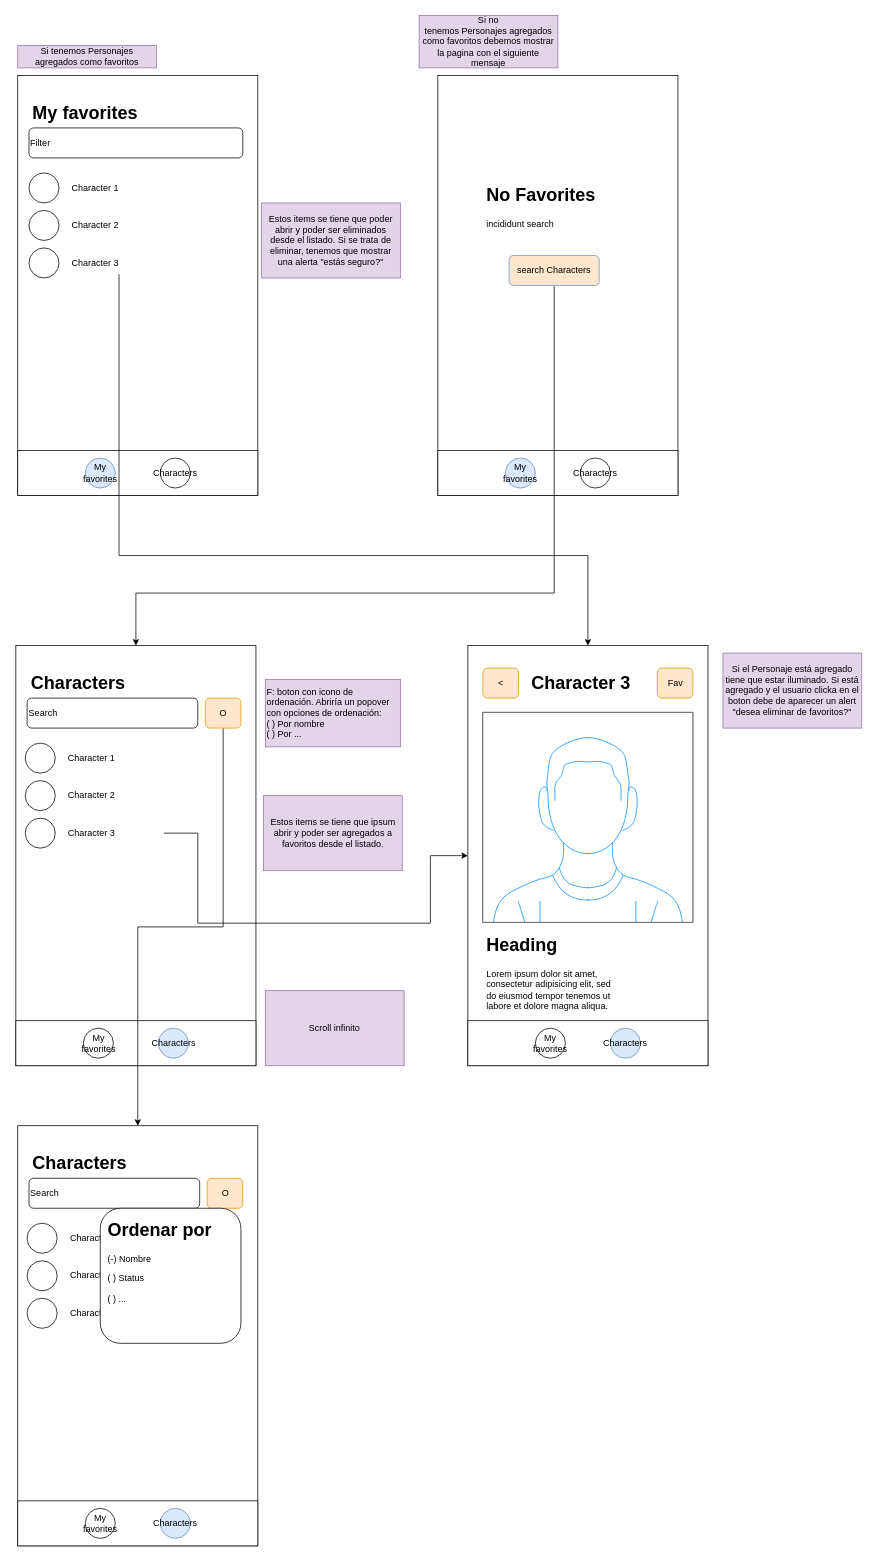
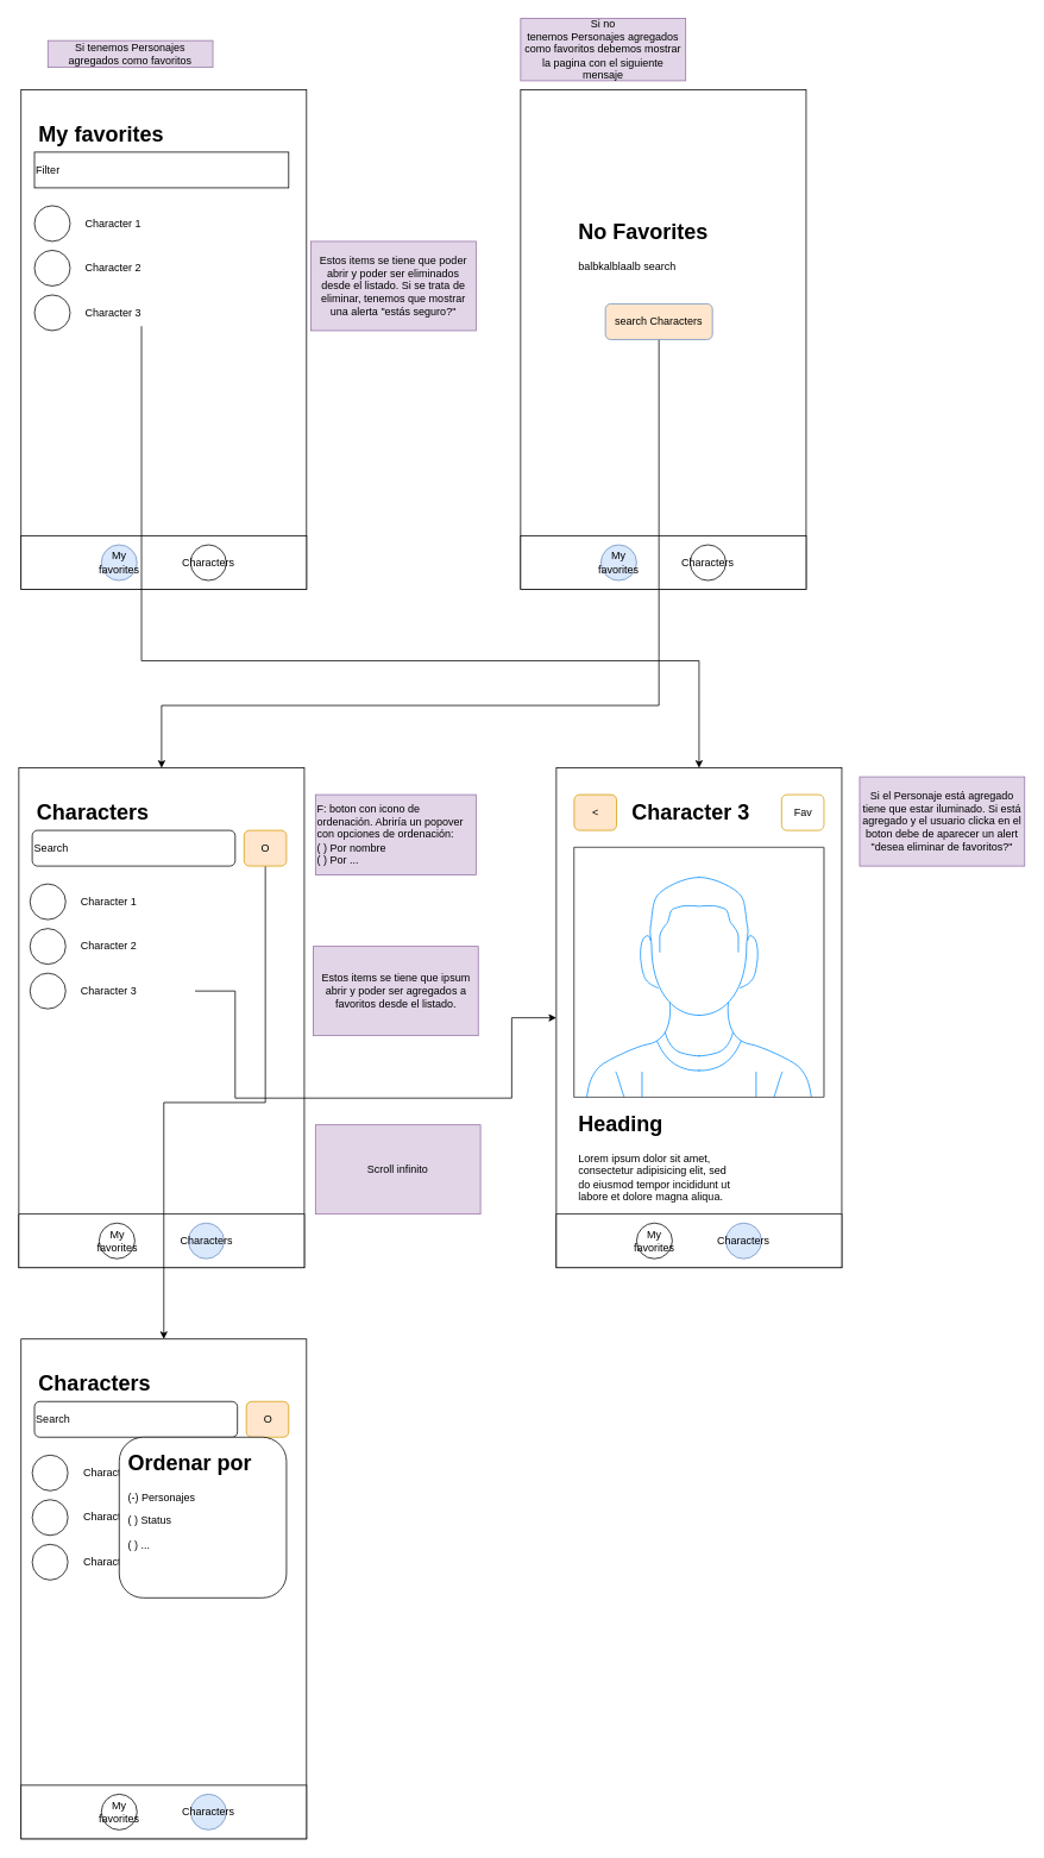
- <mxCell id="25" value="Si no tenemos&amp;nbsp;Personajes&amp;nbsp;agregados como favoritos debemos mostrar la pagina con el siguiente mensaje" style="text;html=1;strokeColor=#9673a6;fillColor=#e1d5e7;align=center;verticalAlign=middle;whiteSpace=wrap;rounded=0;" vertex="1" parent="1"><mxGeometry x="558" y="20" width="185" height="70" as="geometry" /></mxCell>
+ <mxCell id="25" value="Si no tenemos&amp;nbsp;Personajes&amp;nbsp;agregados como favoritos debemos mostrar la pagina con el siguiente mensaje" style="text;html=1;strokeColor=#9673a6;fillColor=#e1d5e7;align=center;verticalAlign=middle;whiteSpace=wrap;rounded=0;" vertex="1" parent="1"><mxGeometry x="583" y="20" width="185" height="70" as="geometry" /></mxCell>
- <mxCell id="24" value="Si tenemos Personajes agregados como favoritos" style="text;html=1;strokeColor=#9673a6;fillColor=#e1d5e7;align=center;verticalAlign=middle;whiteSpace=wrap;rounded=0;" vertex="1" parent="1"><mxGeometry x="23" width="185" height="30" as="geometry" y="60" /></mxCell>
+ <mxCell id="24" value="Si tenemos Personajes agregados como favoritos" style="text;html=1;strokeColor=#9673a6;fillColor=#e1d5e7;align=center;verticalAlign=middle;whiteSpace=wrap;rounded=0;" vertex="1" parent="1"><mxGeometry x="53" y="45" width="185" height="30" as="geometry" /></mxCell>
- <mxCell id="11" value="Filter" style="rounded=1;whiteSpace=wrap;html=1;align=left;" vertex="1" parent="1"><mxGeometry x="38" y="170" width="285" height="40" as="geometry" /></mxCell>
+ <mxCell id="11" value="Filter" style="whiteSpace=wrap;html=1;align=left;rounded=0;" vertex="1" parent="1"><mxGeometry x="38" y="170" width="285" height="40" as="geometry" /></mxCell>
- <mxCell id="21" value="&lt;h1&gt;No Favorites&lt;/h1&gt;&lt;p&gt;incididunt search&lt;/p&gt;" style="text;html=1;strokeColor=none;fillColor=none;spacing=5;spacingTop=-20;whiteSpace=wrap;overflow=hidden;rounded=0;" vertex="1" parent="1"><mxGeometry x="643" y="240" width="190" height="120" as="geometry" /></mxCell>
+ <mxCell id="21" value="&lt;h1&gt;No Favorites&lt;/h1&gt;&lt;p&gt;balbkalblaalb search&lt;/p&gt;" style="text;html=1;strokeColor=none;fillColor=none;spacing=5;spacingTop=-20;whiteSpace=wrap;overflow=hidden;rounded=0;" vertex="1" parent="1"><mxGeometry x="643" y="240" width="190" height="120" as="geometry" /></mxCell>
- <mxCell id="56" value="Fav" style="rounded=1;whiteSpace=wrap;html=1;align=center;fillColor=#ffe6cc;strokeColor=#d79b00;" vertex="1" parent="1"><mxGeometry x="875.5" y="890" width="47.5" height="40" as="geometry" /></mxCell>
+ <mxCell id="56" value="Fav" style="rounded=1;whiteSpace=wrap;html=1;align=center;fillColor=#ffffff;strokeColor=#d79b00;" vertex="1" parent="1"><mxGeometry x="875.5" y="890" width="47.5" height="40" as="geometry" /></mxCell>
- <mxCell id="34" value="F: boton con icono de ordenación. Abriría un popover con opciones de ordenación:&lt;br&gt;( ) Por nombre&lt;br&gt;( ) Por ...&amp;nbsp;" style="text;html=1;strokeColor=#9673a6;fillColor=#e1d5e7;align=left;verticalAlign=middle;whiteSpace=wrap;rounded=0;" vertex="1" parent="1"><mxGeometry x="353" y="905" width="180" height="90" as="geometry" /></mxCell>
+ <mxCell id="34" value="F: boton con icono de ordenación. Abriría un popover con opciones de ordenación:&lt;br&gt;( ) Por nombre&lt;br&gt;( ) Por ...&amp;nbsp;" style="text;html=1;strokeColor=#9673a6;fillColor=#e1d5e7;align=left;verticalAlign=middle;whiteSpace=wrap;rounded=0;" vertex="1" parent="1"><mxGeometry x="353" y="890" width="180" height="90" as="geometry" /></mxCell>
- <mxCell id="54" value="&lt;h1&gt;Heading&lt;/h1&gt;&lt;p&gt;Lorem ipsum dolor sit amet, consectetur adipisicing elit, sed do eiusmod tempor tenemos ut labore et dolore magna aliqua.&lt;/p&gt;" style="text;html=1;strokeColor=none;fillColor=none;spacing=5;spacingTop=-20;whiteSpace=wrap;overflow=hidden;rounded=0;" vertex="1" parent="1"><mxGeometry x="643" y="1240" width="190" height="120" as="geometry" /></mxCell>
+ <mxCell id="54" value="&lt;h1&gt;Heading&lt;/h1&gt;&lt;p&gt;Lorem ipsum dolor sit amet, consectetur adipisicing elit, sed do eiusmod tempor incididunt ut labore et dolore magna aliqua.&lt;/p&gt;" style="text;html=1;strokeColor=none;fillColor=none;spacing=5;spacingTop=-20;whiteSpace=wrap;overflow=hidden;rounded=0;" vertex="1" parent="1"><mxGeometry x="643" y="1240" width="190" height="120" as="geometry" /></mxCell>
- <mxCell id="76" value="Scroll infinito" style="text;html=1;strokeColor=#9673a6;fillColor=#e1d5e7;align=center;verticalAlign=middle;whiteSpace=wrap;rounded=0;" vertex="1" parent="1"><mxGeometry x="353" y="1320" width="185" height="100" as="geometry" /></mxCell>
+ <mxCell id="76" value="Scroll infinito" style="text;html=1;strokeColor=#9673a6;fillColor=#e1d5e7;align=center;verticalAlign=middle;whiteSpace=wrap;rounded=0;" vertex="1" parent="1"><mxGeometry x="353" y="1260" width="185" height="100" as="geometry" /></mxCell>
- <mxCell id="75" value="&lt;h1&gt;Ordenar por&lt;/h1&gt;&lt;p&gt;(-) Nombre&lt;/p&gt;&lt;p&gt;( ) Status&lt;/p&gt;&lt;p&gt;( ) ...&lt;/p&gt;" style="text;html=1;strokeColor=none;fillColor=none;spacing=5;spacingTop=-20;whiteSpace=wrap;overflow=hidden;rounded=0;" vertex="1" parent="1"><mxGeometry x="138" y="1620" width="190" height="120" as="geometry" /></mxCell>
+ <mxCell id="75" value="&lt;h1&gt;Ordenar por&lt;/h1&gt;&lt;p&gt;(-) Personajes&lt;/p&gt;&lt;p&gt;( ) Status&lt;/p&gt;&lt;p&gt;( ) ...&lt;/p&gt;" style="text;html=1;strokeColor=none;fillColor=none;spacing=5;spacingTop=-20;whiteSpace=wrap;overflow=hidden;rounded=0;" vertex="1" parent="1"><mxGeometry x="138" y="1620" width="190" height="120" as="geometry" /></mxCell>
